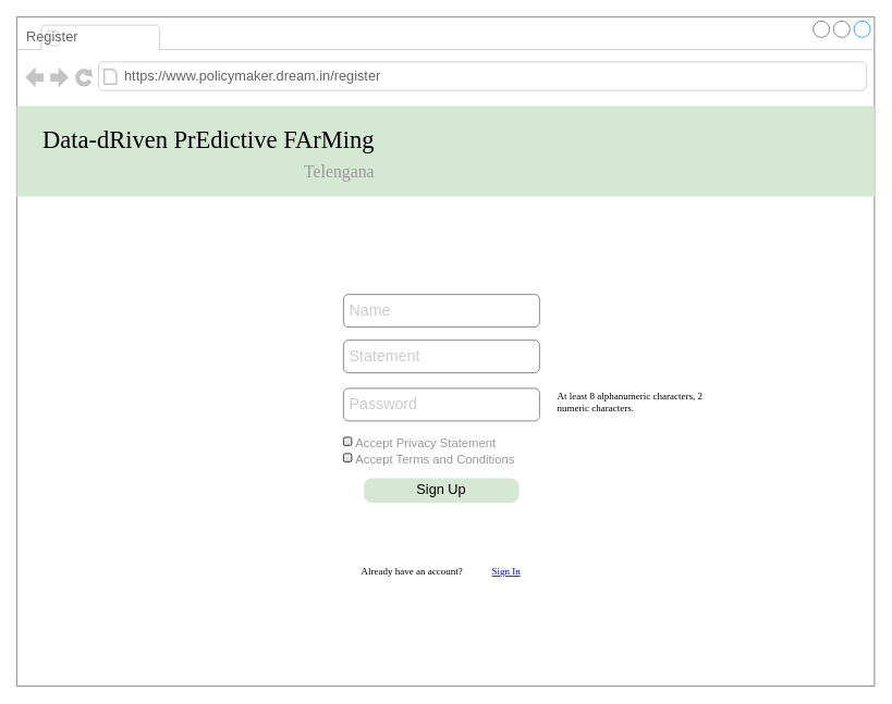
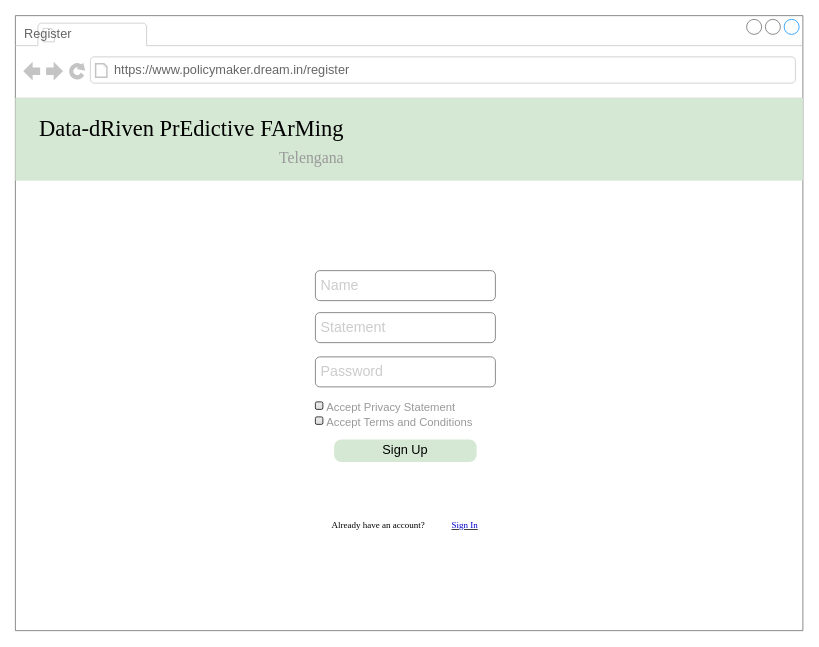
- <mxCell id="13" value="At least 8 alphanumeric characters, 2 numeric characters." style="text;html=1;points=[];align=left;verticalAlign=top;spacingTop=-4;fontSize=12;fontFamily=Verdana;whiteSpace=wrap;" vertex="1" parent="2"><mxGeometry x="660" y="455" width="220" height="40" as="geometry" /></mxCell>
